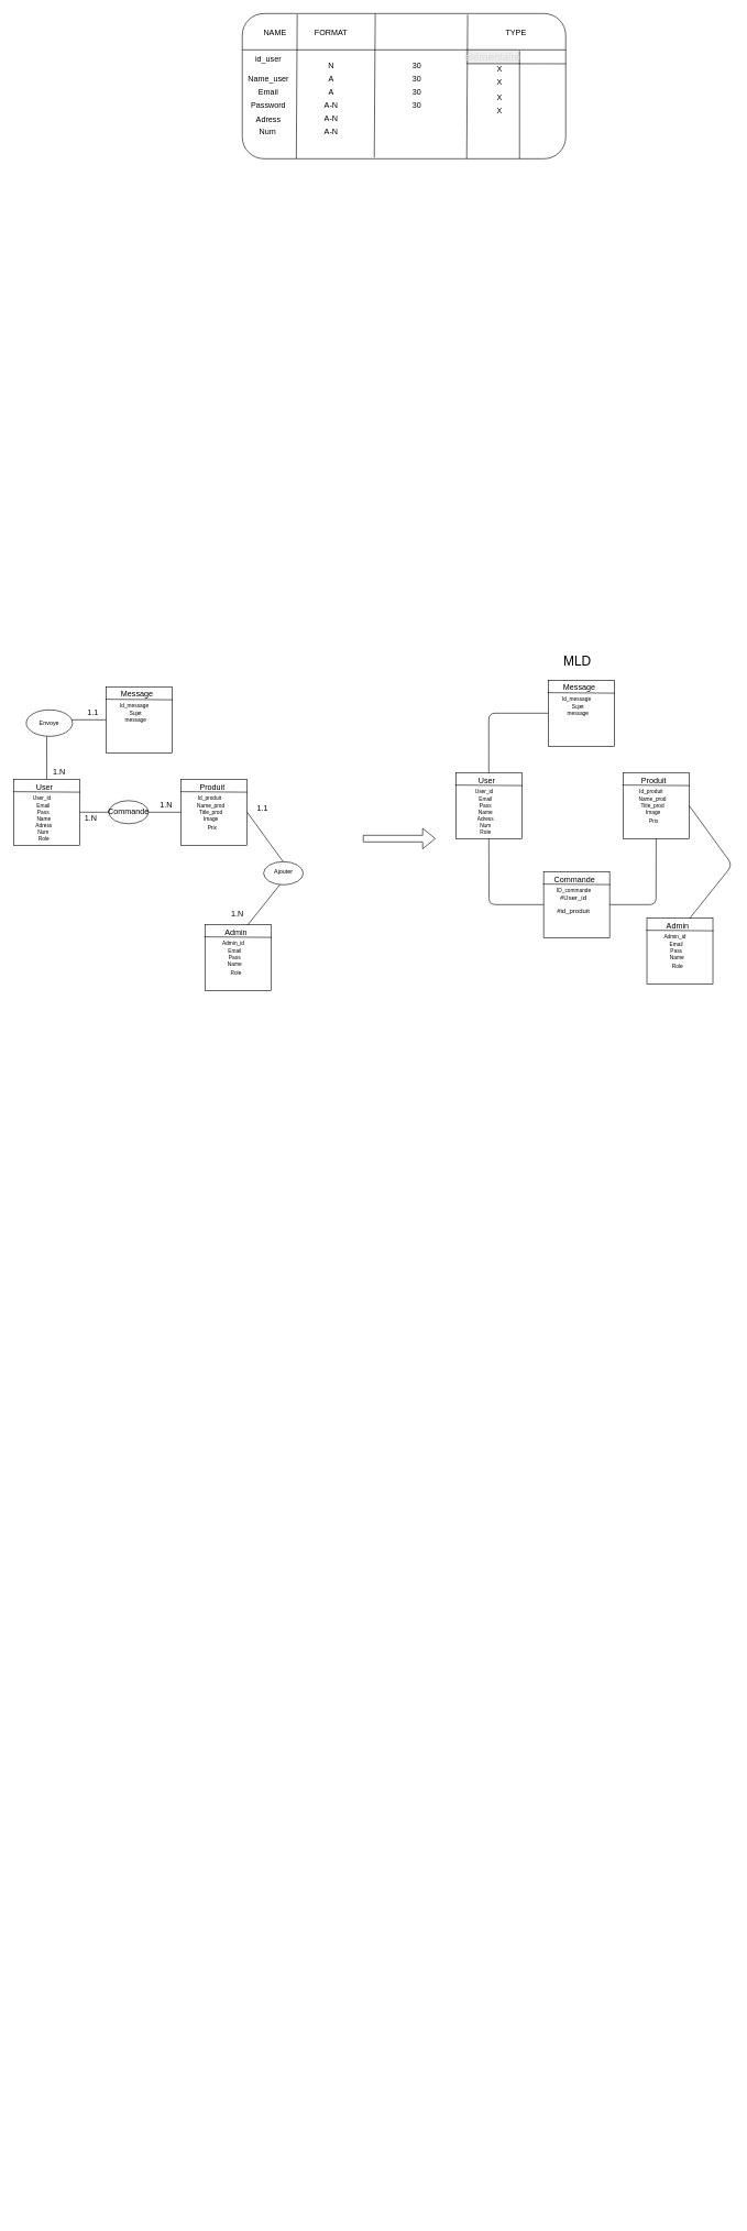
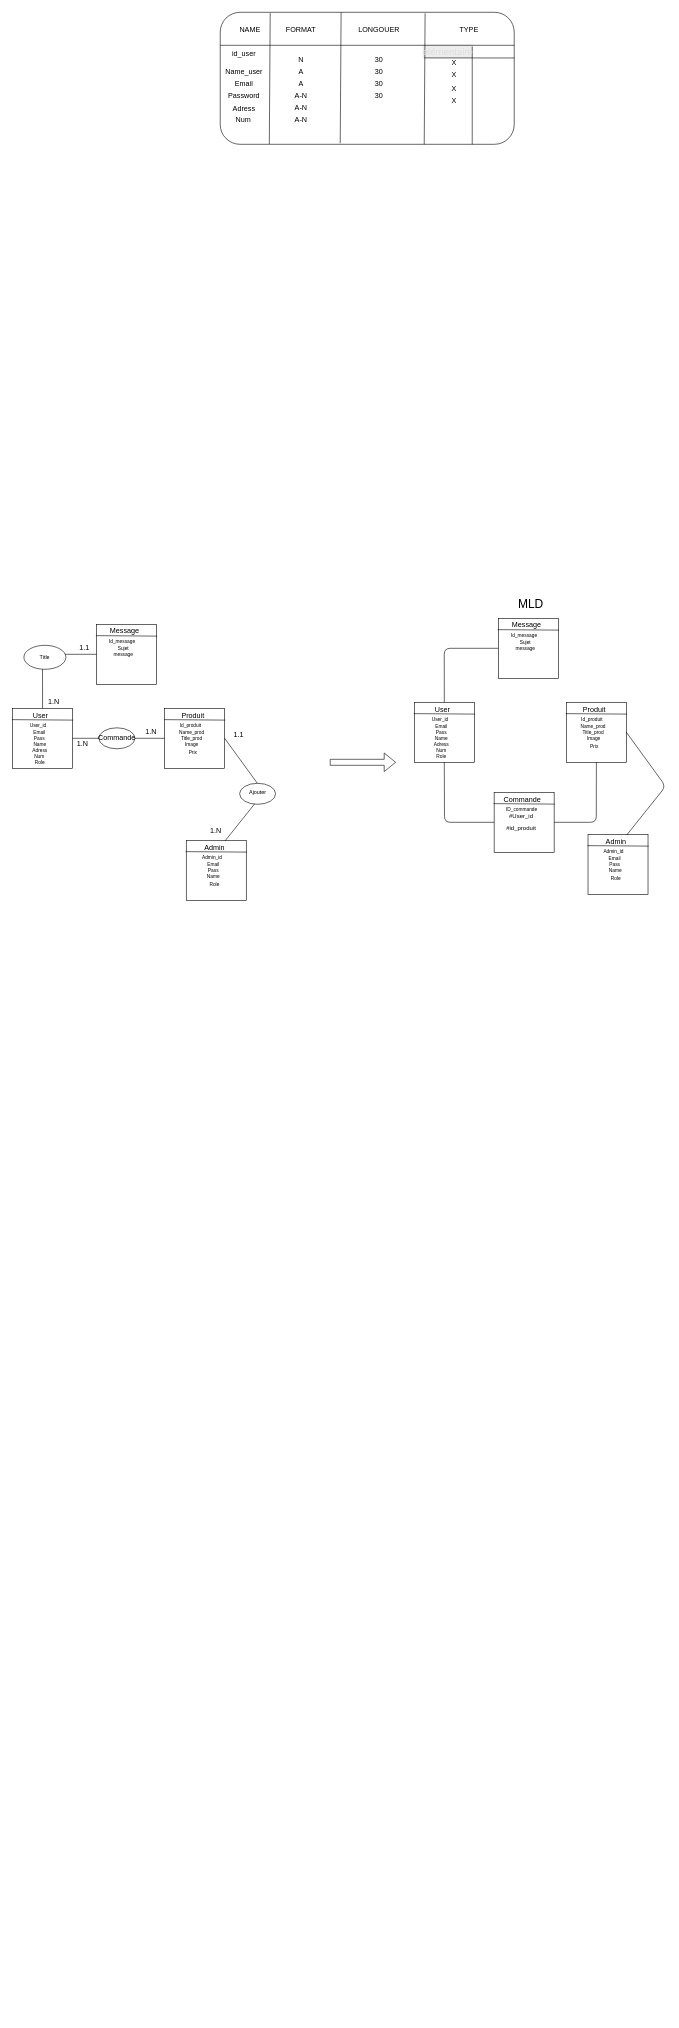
+ <mxCell id="9" value="LONGOUER" style="text;html=1;fillColor=none;align=center;verticalAlign=middle;whiteSpace=wrap;rounded=0;strokeWidth=1;perimeterSpacing=0;" parent="1" vertex="1"><mxGeometry x="596.2" y="30" width="70" height="40" as="geometry" /></mxCell>
- <mxCell id="117" value="&lt;span style=&quot;font-size: 20px&quot;&gt;MLD&lt;/span&gt;" style="text;html=1;strokeColor=none;fillColor=none;align=center;verticalAlign=middle;whiteSpace=wrap;rounded=0;" parent="1" vertex="1"><mxGeometry x="838.64" y="990" width="70" height="20" as="geometry" /></mxCell>
+ <mxCell id="117" value="&lt;span style=&quot;font-size: 20px&quot;&gt;MLD&lt;/span&gt;" style="text;html=1;strokeColor=none;fillColor=none;align=center;verticalAlign=middle;whiteSpace=wrap;rounded=0;" parent="1" vertex="1"><mxGeometry x="848.64" y="995" width="70" height="20" as="geometry" /></mxCell>
- <mxCell id="76" value="&lt;font style=&quot;font-size: 9px&quot;&gt;Envoye&lt;/font&gt;" style="text;html=1;strokeColor=none;fillColor=none;align=center;verticalAlign=middle;whiteSpace=wrap;rounded=0;" parent="1" vertex="1"><mxGeometry x="39" y="1085" width="70" height="20" as="geometry" /></mxCell>
+ <mxCell id="76" value="&lt;font style=&quot;font-size: 9px&quot;&gt;Title&lt;/font&gt;" style="text;html=1;strokeColor=none;fillColor=none;align=center;verticalAlign=middle;whiteSpace=wrap;rounded=0;" parent="1" vertex="1"><mxGeometry x="39" y="1085" width="70" height="20" as="geometry" /></mxCell>
